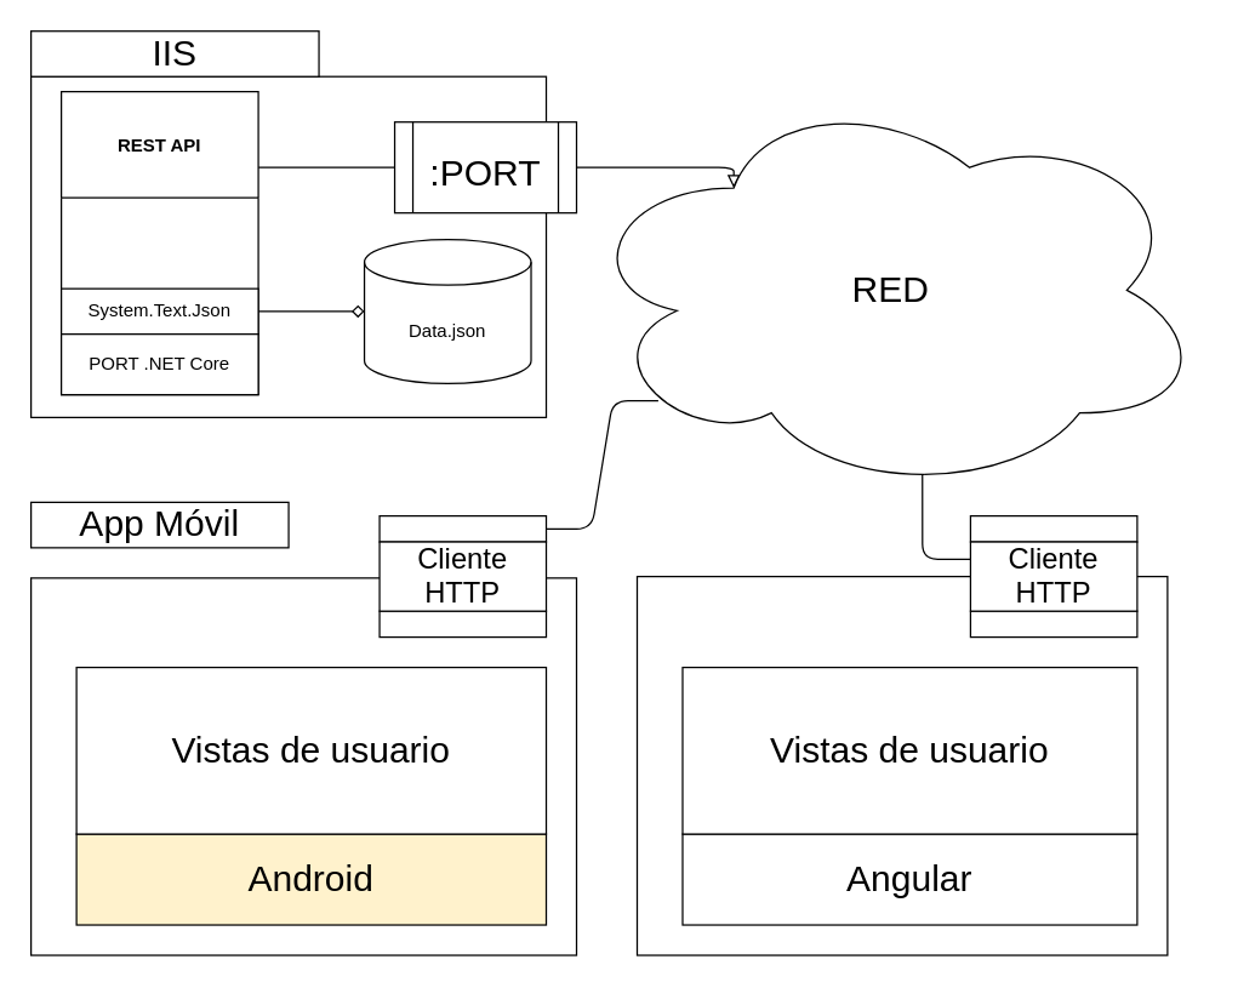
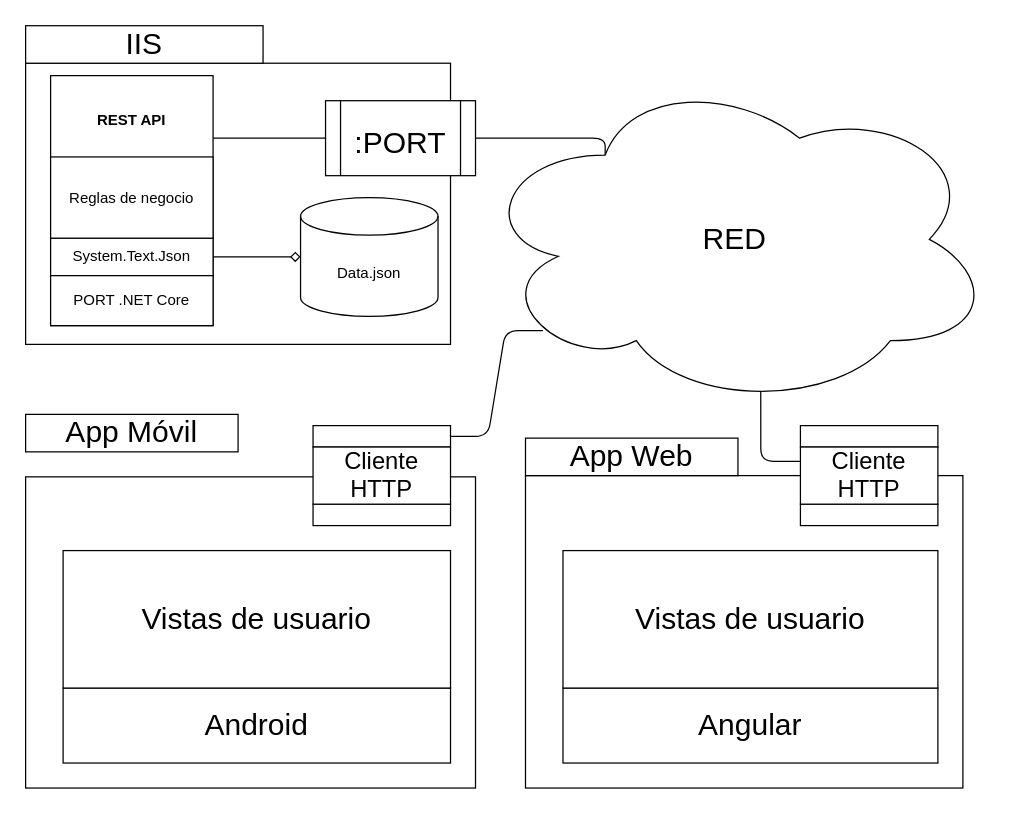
- <mxCell id="9" style="edgeStyle=orthogonalEdgeStyle;html=1;exitX=1;exitY=0.5;exitDx=0;exitDy=0;entryX=0.25;entryY=0.25;entryDx=0;entryDy=0;entryPerimeter=0;fontSize=19;endArrow=block;endFill=0;elbow=vertical;" edge="1" parent="1" source="10" target="17"><mxGeometry relative="1" as="geometry"><Array as="points"><mxPoint x="484" y="110" /></Array></mxGeometry></mxCell>
+ <mxCell id="9" style="edgeStyle=orthogonalEdgeStyle;html=1;exitX=1;exitY=0.5;exitDx=0;exitDy=0;entryX=0.25;entryY=0.25;entryDx=0;entryDy=0;entryPerimeter=0;fontSize=19;endArrow=none;endFill=0;elbow=vertical;" edge="1" parent="1" source="10" target="17"><mxGeometry relative="1" as="geometry"><Array as="points"><mxPoint x="484" y="110" /></Array></mxGeometry></mxCell>
+ <mxCell id="8" value="Reglas de negocio" style="rounded=0;whiteSpace=wrap;html=1;" vertex="1" parent="5"><mxGeometry y="65" width="130" height="65" as="geometry" /></mxCell>
+ <mxCell id="12" value="App Web" style="rounded=0;whiteSpace=wrap;html=1;fontSize=24;" vertex="1" parent="1"><mxGeometry x="420" y="350" width="170" height="30" as="geometry" /></mxCell>
- <mxCell id="20" value="Android" style="rounded=0;whiteSpace=wrap;html=1;fontSize=24;fillColor=#fff2cc;" vertex="1" parent="1"><mxGeometry x="50" y="550" width="310" height="60" as="geometry" /></mxCell>
+ <mxCell id="20" value="Android" style="rounded=0;whiteSpace=wrap;html=1;fontSize=24;" vertex="1" parent="1"><mxGeometry x="50" y="550" width="310" height="60" as="geometry" /></mxCell>
